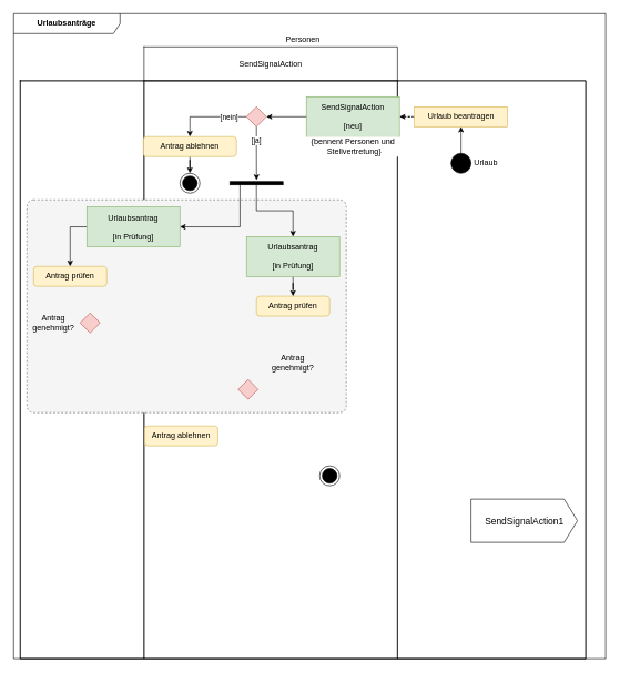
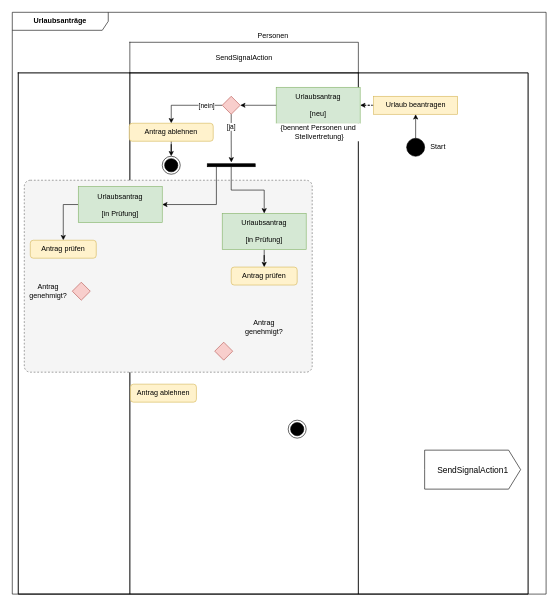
- <mxCell id="13" value="SendSignalAction&lt;br&gt;&lt;br&gt;[neu]" style="html=1;align=center;verticalAlign=middle;rounded=0;absoluteArcSize=1;arcSize=10;dashed=0;whiteSpace=wrap;fillColor=#d5e8d4;strokeColor=#82b366;" parent="2" vertex="1"><mxGeometry x="440" y="125" width="140" height="60" as="geometry" /></mxCell>
+ <mxCell id="13" value="Urlaubsantrag&lt;br&gt;&lt;br&gt;[neu]" style="html=1;align=center;verticalAlign=middle;rounded=0;absoluteArcSize=1;arcSize=10;dashed=0;whiteSpace=wrap;fillColor=#d5e8d4;strokeColor=#82b366;" parent="2" vertex="1"><mxGeometry x="440" y="125" width="140" height="60" as="geometry" /></mxCell>
- <mxCell id="40" value="Urlaub" style="text;html=1;strokeColor=none;fillColor=none;align=center;verticalAlign=middle;whiteSpace=wrap;rounded=0;" parent="2" vertex="1"><mxGeometry x="680" y="210" width="60" height="30" as="geometry" /></mxCell>
+ <mxCell id="40" value="Start" style="text;html=1;strokeColor=none;fillColor=none;align=center;verticalAlign=middle;whiteSpace=wrap;rounded=0;" parent="2" vertex="1"><mxGeometry x="680" y="210" width="60" height="30" as="geometry" /></mxCell>
